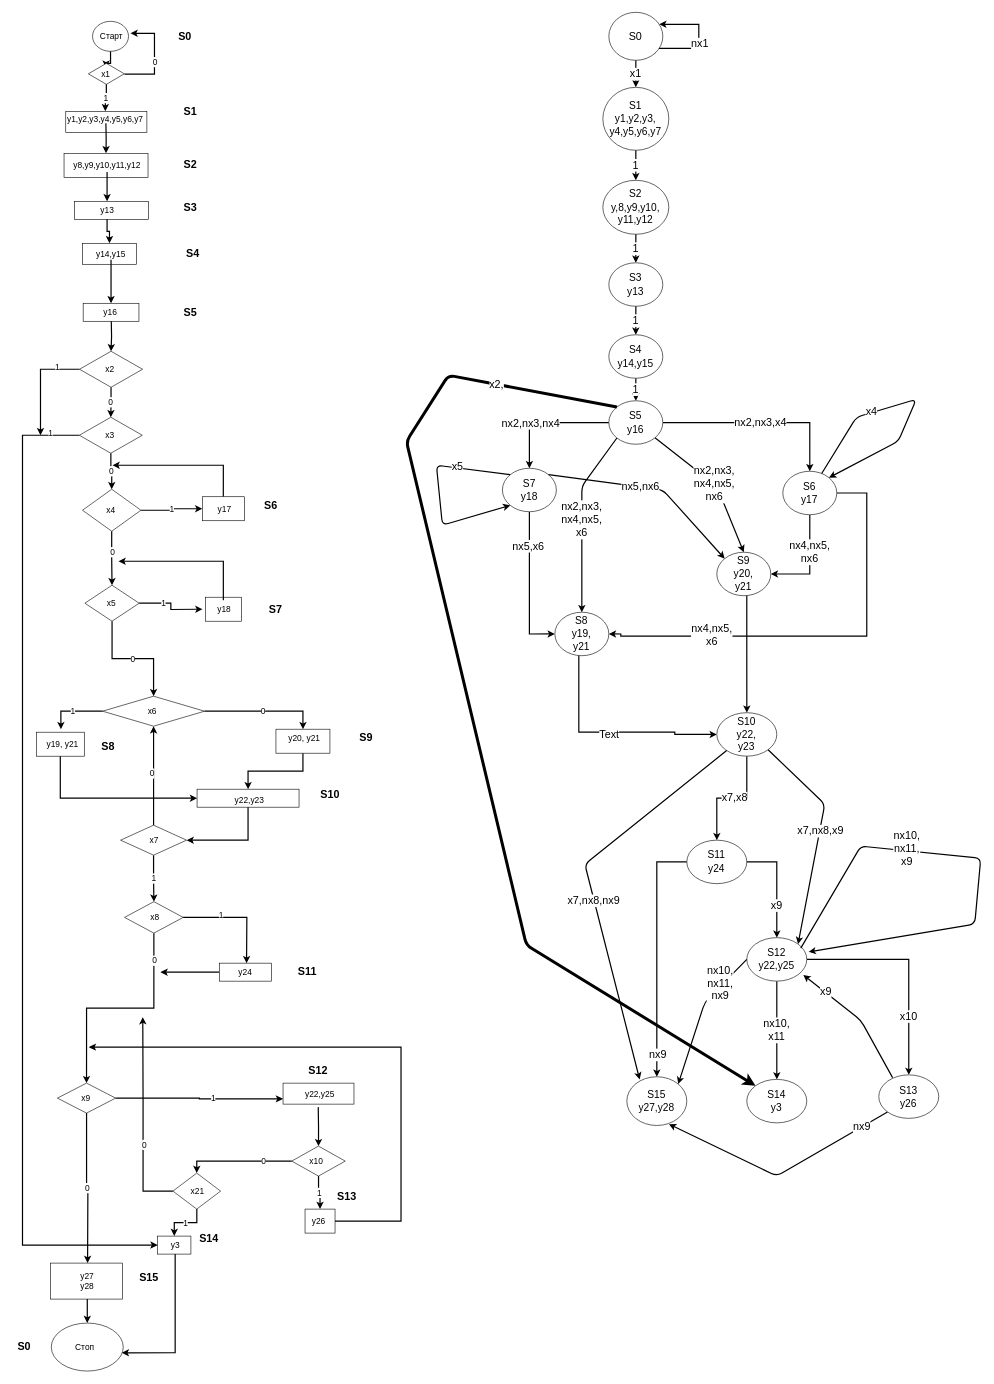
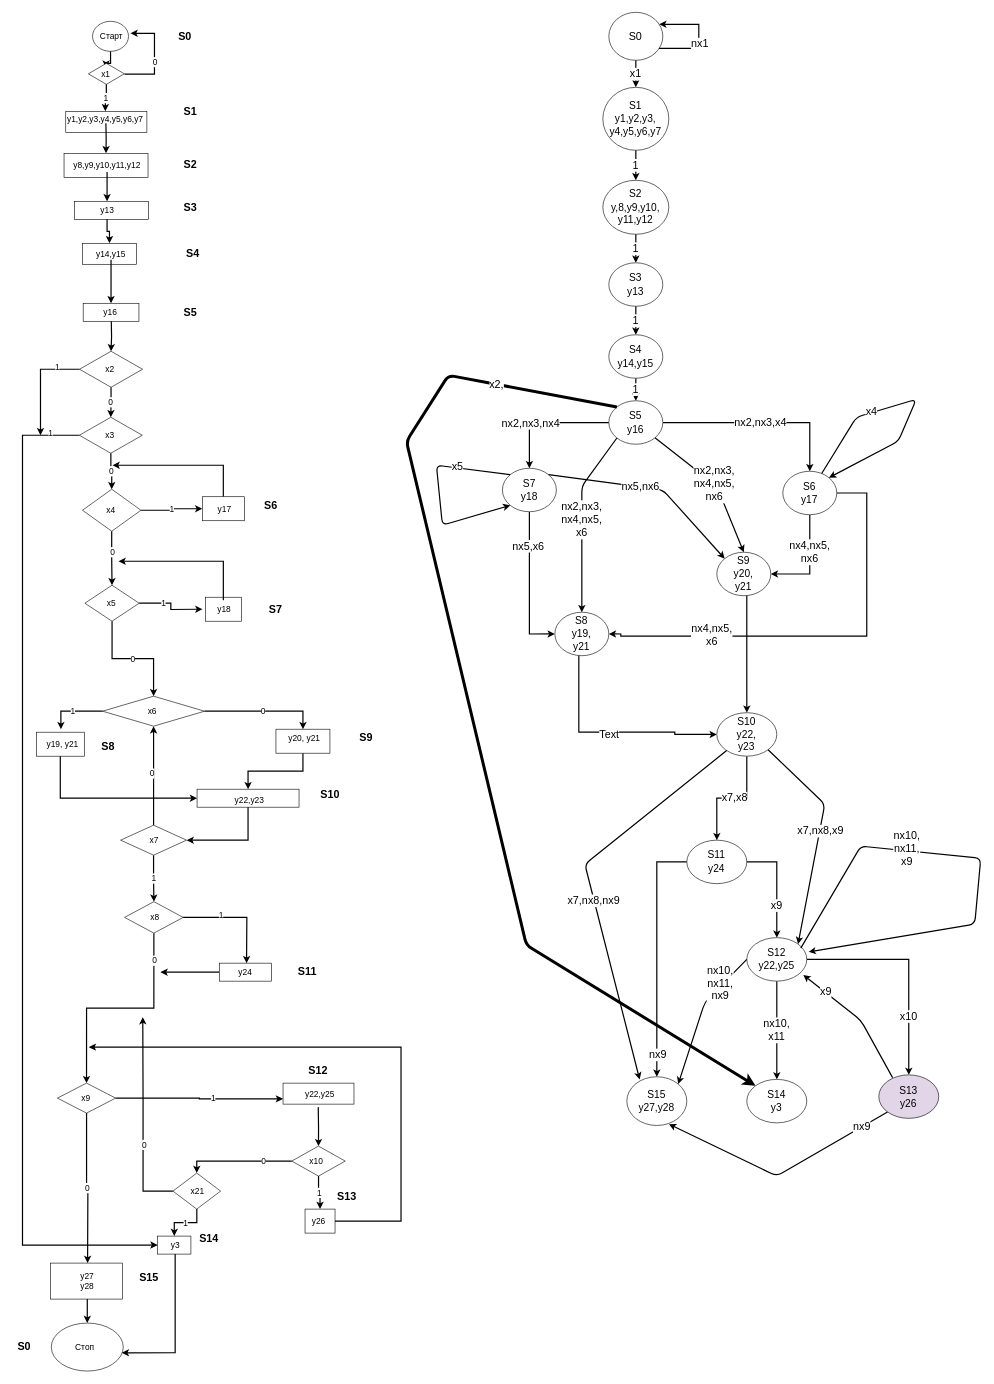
- <mxCell id="169" value="&lt;font style=&quot;font-size: 17px&quot;&gt;S13&lt;br&gt;y26&lt;br&gt;&lt;/font&gt;" style="ellipse;whiteSpace=wrap;html=1;fontSize=18;" vertex="1" parent="1"><mxGeometry x="1464.43" y="1791.25" width="100" height="72.5" as="geometry" /></mxCell>
+ <mxCell id="169" value="&lt;font style=&quot;font-size: 17px&quot;&gt;S13&lt;br&gt;y26&lt;br&gt;&lt;/font&gt;" style="ellipse;whiteSpace=wrap;html=1;fontSize=18;fillColor=#e1d5e7;" vertex="1" parent="1"><mxGeometry x="1464.43" y="1791.25" width="100" height="72.5" as="geometry" /></mxCell>
